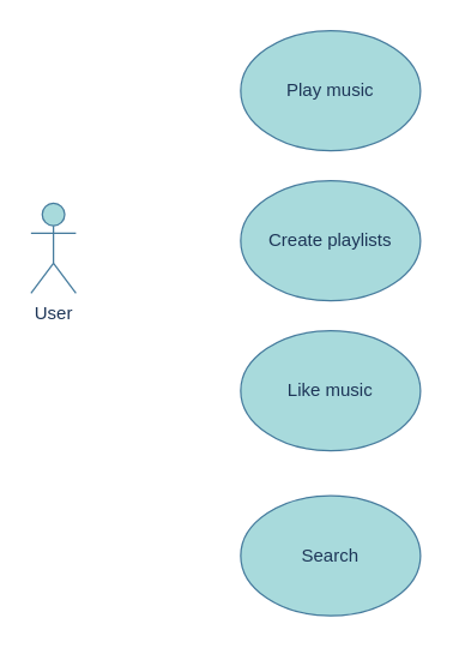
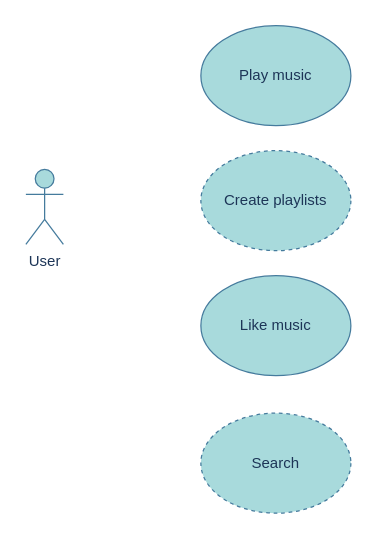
- <mxCell id="4" value="Create playlists" style="ellipse;whiteSpace=wrap;html=1;rounded=1;strokeColor=#457B9D;fontColor=#1D3557;fillColor=#A8DADC;" vertex="1" parent="1"><mxGeometry x="160" y="120" width="120" height="80" as="geometry" /></mxCell>
+ <mxCell id="4" value="Create playlists" style="ellipse;whiteSpace=wrap;html=1;rounded=1;strokeColor=#457B9D;fontColor=#1D3557;fillColor=#A8DADC;dashed=1;" vertex="1" parent="1"><mxGeometry x="160" y="120" width="120" height="80" as="geometry" /></mxCell>
- <mxCell id="6" value="Search" style="ellipse;whiteSpace=wrap;html=1;rounded=1;strokeColor=#457B9D;fontColor=#1D3557;fillColor=#A8DADC;" vertex="1" parent="1"><mxGeometry x="160" y="330" width="120" height="80" as="geometry" /></mxCell>
+ <mxCell id="6" value="Search" style="ellipse;whiteSpace=wrap;html=1;rounded=1;strokeColor=#457B9D;fontColor=#1D3557;fillColor=#A8DADC;dashed=1;" vertex="1" parent="1"><mxGeometry x="160" y="330" width="120" height="80" as="geometry" /></mxCell>
